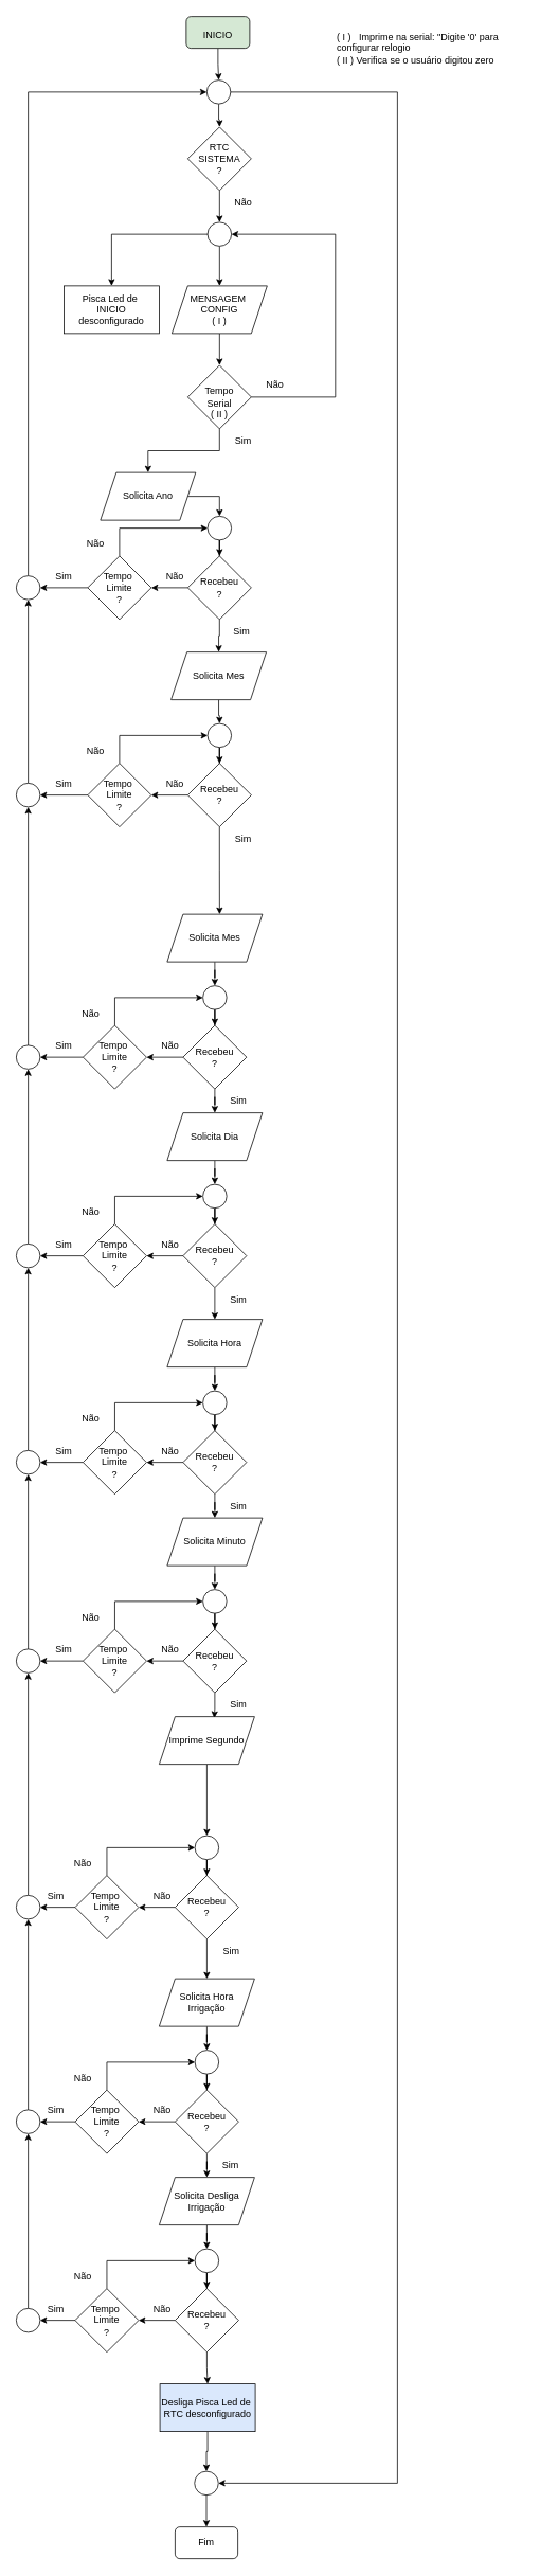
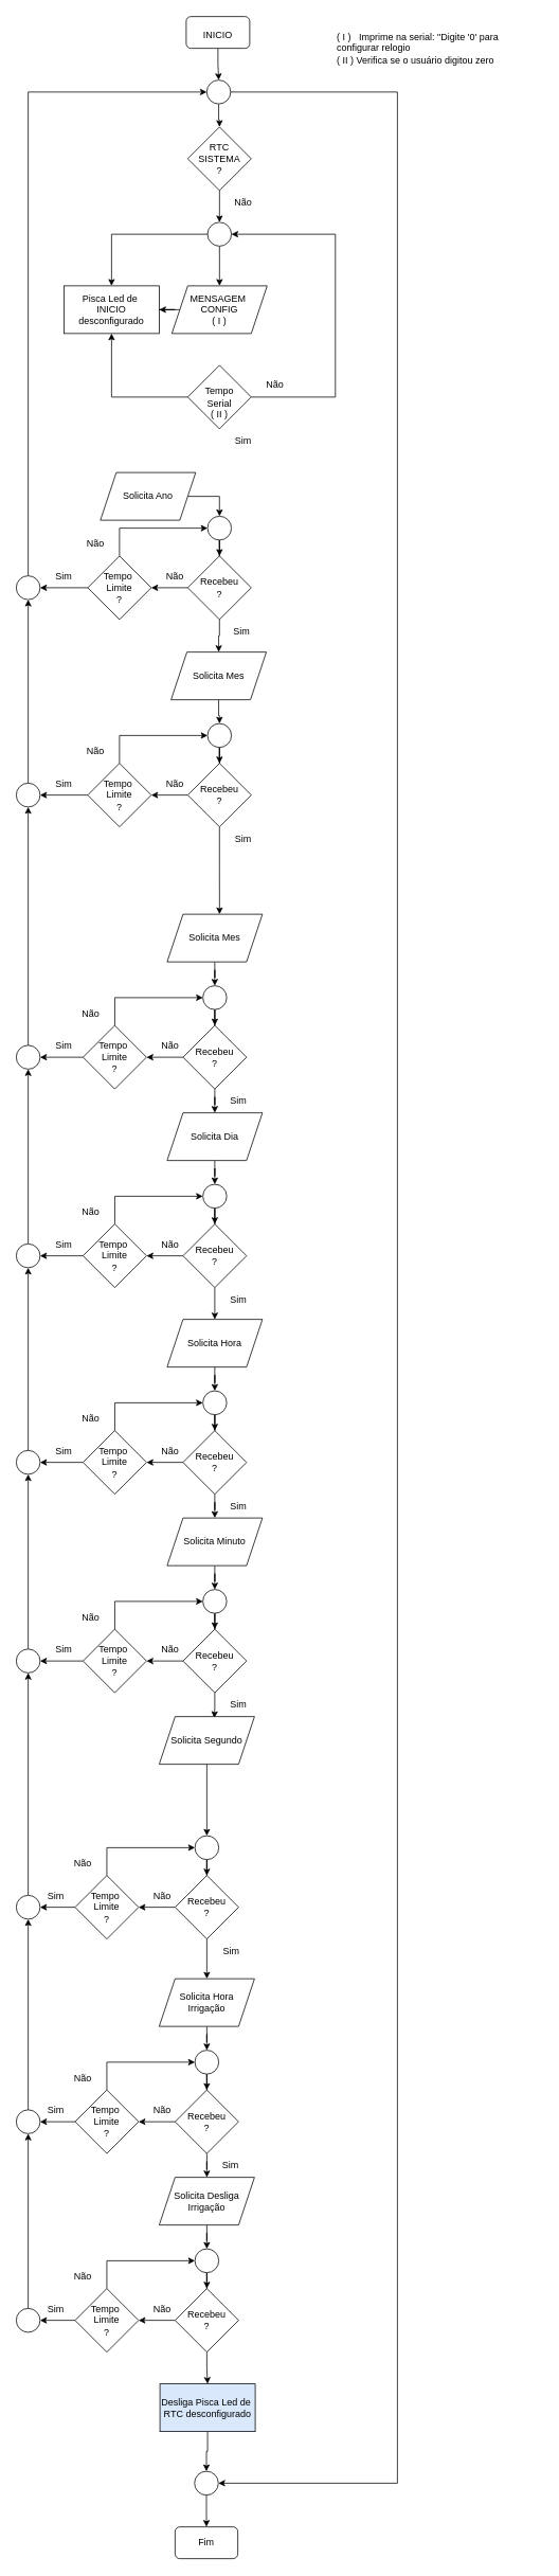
- <mxCell id="3" value="&lt;font style=&quot;font-size: 12px;&quot;&gt;INICIO&lt;/font&gt;" style="rounded=1;whiteSpace=wrap;html=1;fontSize=20;fillColor=#d5e8d4;" vertex="1" parent="1"><mxGeometry x="234" y="20" width="80" height="40" as="geometry" /></mxCell>
+ <mxCell id="3" value="&lt;font style=&quot;font-size: 12px;&quot;&gt;INICIO&lt;/font&gt;" style="rounded=1;whiteSpace=wrap;html=1;fontSize=20;" vertex="1" parent="1"><mxGeometry x="234" y="20" width="80" height="40" as="geometry" /></mxCell>
- <mxCell id="6" style="edgeStyle=orthogonalEdgeStyle;rounded=0;orthogonalLoop=1;jettySize=auto;html=1;entryX=0.5;entryY=0;entryDx=0;entryDy=0;fontSize=12;" edge="1" parent="1" source="7" target="15"><mxGeometry relative="1" as="geometry" /></mxCell>
+ <mxCell id="6" style="edgeStyle=orthogonalEdgeStyle;rounded=0;orthogonalLoop=1;jettySize=auto;html=1;fontSize=12;" edge="1" parent="1" source="7" target="167"><mxGeometry relative="1" as="geometry" /></mxCell>
- <mxCell id="14" style="edgeStyle=orthogonalEdgeStyle;rounded=0;orthogonalLoop=1;jettySize=auto;html=1;entryX=0.5;entryY=0;entryDx=0;entryDy=0;fontSize=12;" edge="1" parent="1" source="15" target="18"><mxGeometry relative="1" as="geometry" /></mxCell>
+ <mxCell id="14" style="edgeStyle=orthogonalEdgeStyle;rounded=0;orthogonalLoop=1;jettySize=auto;html=1;fontSize=12;" edge="1" parent="1" source="15" target="167"><mxGeometry relative="1" as="geometry" /></mxCell>
- <mxCell id="118" value="Imprime Segundo" style="shape=parallelogram;perimeter=parallelogramPerimeter;whiteSpace=wrap;html=1;fixedSize=1;fontSize=12;" vertex="1" parent="1"><mxGeometry x="200" y="2160" width="120" height="60" as="geometry" /></mxCell>
+ <mxCell id="118" value="Solicita Segundo" style="shape=parallelogram;perimeter=parallelogramPerimeter;whiteSpace=wrap;html=1;fixedSize=1;fontSize=12;" vertex="1" parent="1"><mxGeometry x="200" y="2160" width="120" height="60" as="geometry" /></mxCell>
